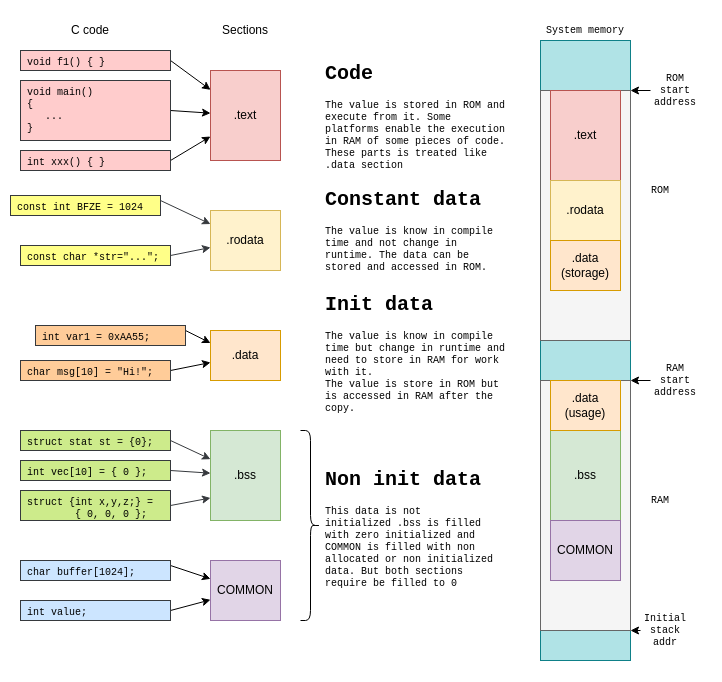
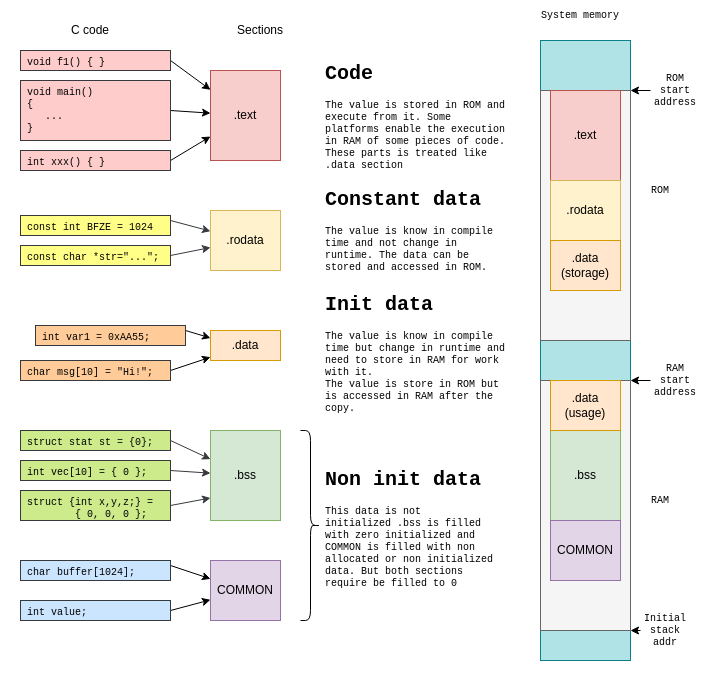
- <mxCell id="7" value="Sections" style="text;html=1;strokeColor=none;fillColor=none;align=center;verticalAlign=middle;whiteSpace=wrap;rounded=0;" vertex="1" parent="1"><mxGeometry x="210" y="20" width="70" height="20" as="geometry" /></mxCell>
+ <mxCell id="7" value="Sections" style="text;html=1;strokeColor=none;fillColor=none;align=center;verticalAlign=middle;whiteSpace=wrap;rounded=0;" vertex="1" parent="1"><mxGeometry x="225" y="20" width="70" height="20" as="geometry" /></mxCell>
- <mxCell id="50" value="System memory" style="text;html=1;strokeColor=none;fillColor=none;align=center;verticalAlign=middle;whiteSpace=wrap;rounded=0;shadow=0;fontFamily=Courier New;fontSize=10;" vertex="1" parent="1"><mxGeometry x="540" y="20" width="90" height="20" as="geometry" /></mxCell>
+ <mxCell id="50" value="System memory" style="text;html=1;strokeColor=none;fillColor=none;align=center;verticalAlign=middle;whiteSpace=wrap;rounded=0;shadow=0;fontFamily=Courier New;fontSize=10;" vertex="1" parent="1"><mxGeometry x="535" y="5" width="90" height="20" as="geometry" /></mxCell>
- <mxCell id="30" value="const int BFZE = 1024" style="rounded=0;whiteSpace=wrap;html=1;fontFamily=Courier New;fontSize=10;align=left;verticalAlign=top;spacingLeft=5;fillColor=#ffff88;strokeColor=#36393d;" vertex="1" parent="1"><mxGeometry x="10" y="195" width="150" height="20" as="geometry" /></mxCell>
+ <mxCell id="30" value="const int BFZE = 1024" style="rounded=0;whiteSpace=wrap;html=1;fontFamily=Courier New;fontSize=10;align=left;verticalAlign=top;spacingLeft=5;fillColor=#ffff88;strokeColor=#36393d;" vertex="1" parent="1"><mxGeometry x="20" y="215" width="150" height="20" as="geometry" /></mxCell>
- <mxCell id="4" value=".data" style="rounded=0;whiteSpace=wrap;html=1;fillColor=#ffe6cc;strokeColor=#d79b00;" vertex="1" parent="1"><mxGeometry x="210" y="330" width="70" height="50" as="geometry" /></mxCell>
+ <mxCell id="4" value=".data" style="rounded=0;whiteSpace=wrap;html=1;fillColor=#ffe6cc;strokeColor=#d79b00;" vertex="1" parent="1"><mxGeometry x="210" y="330" width="70" height="30" as="geometry" /></mxCell>
